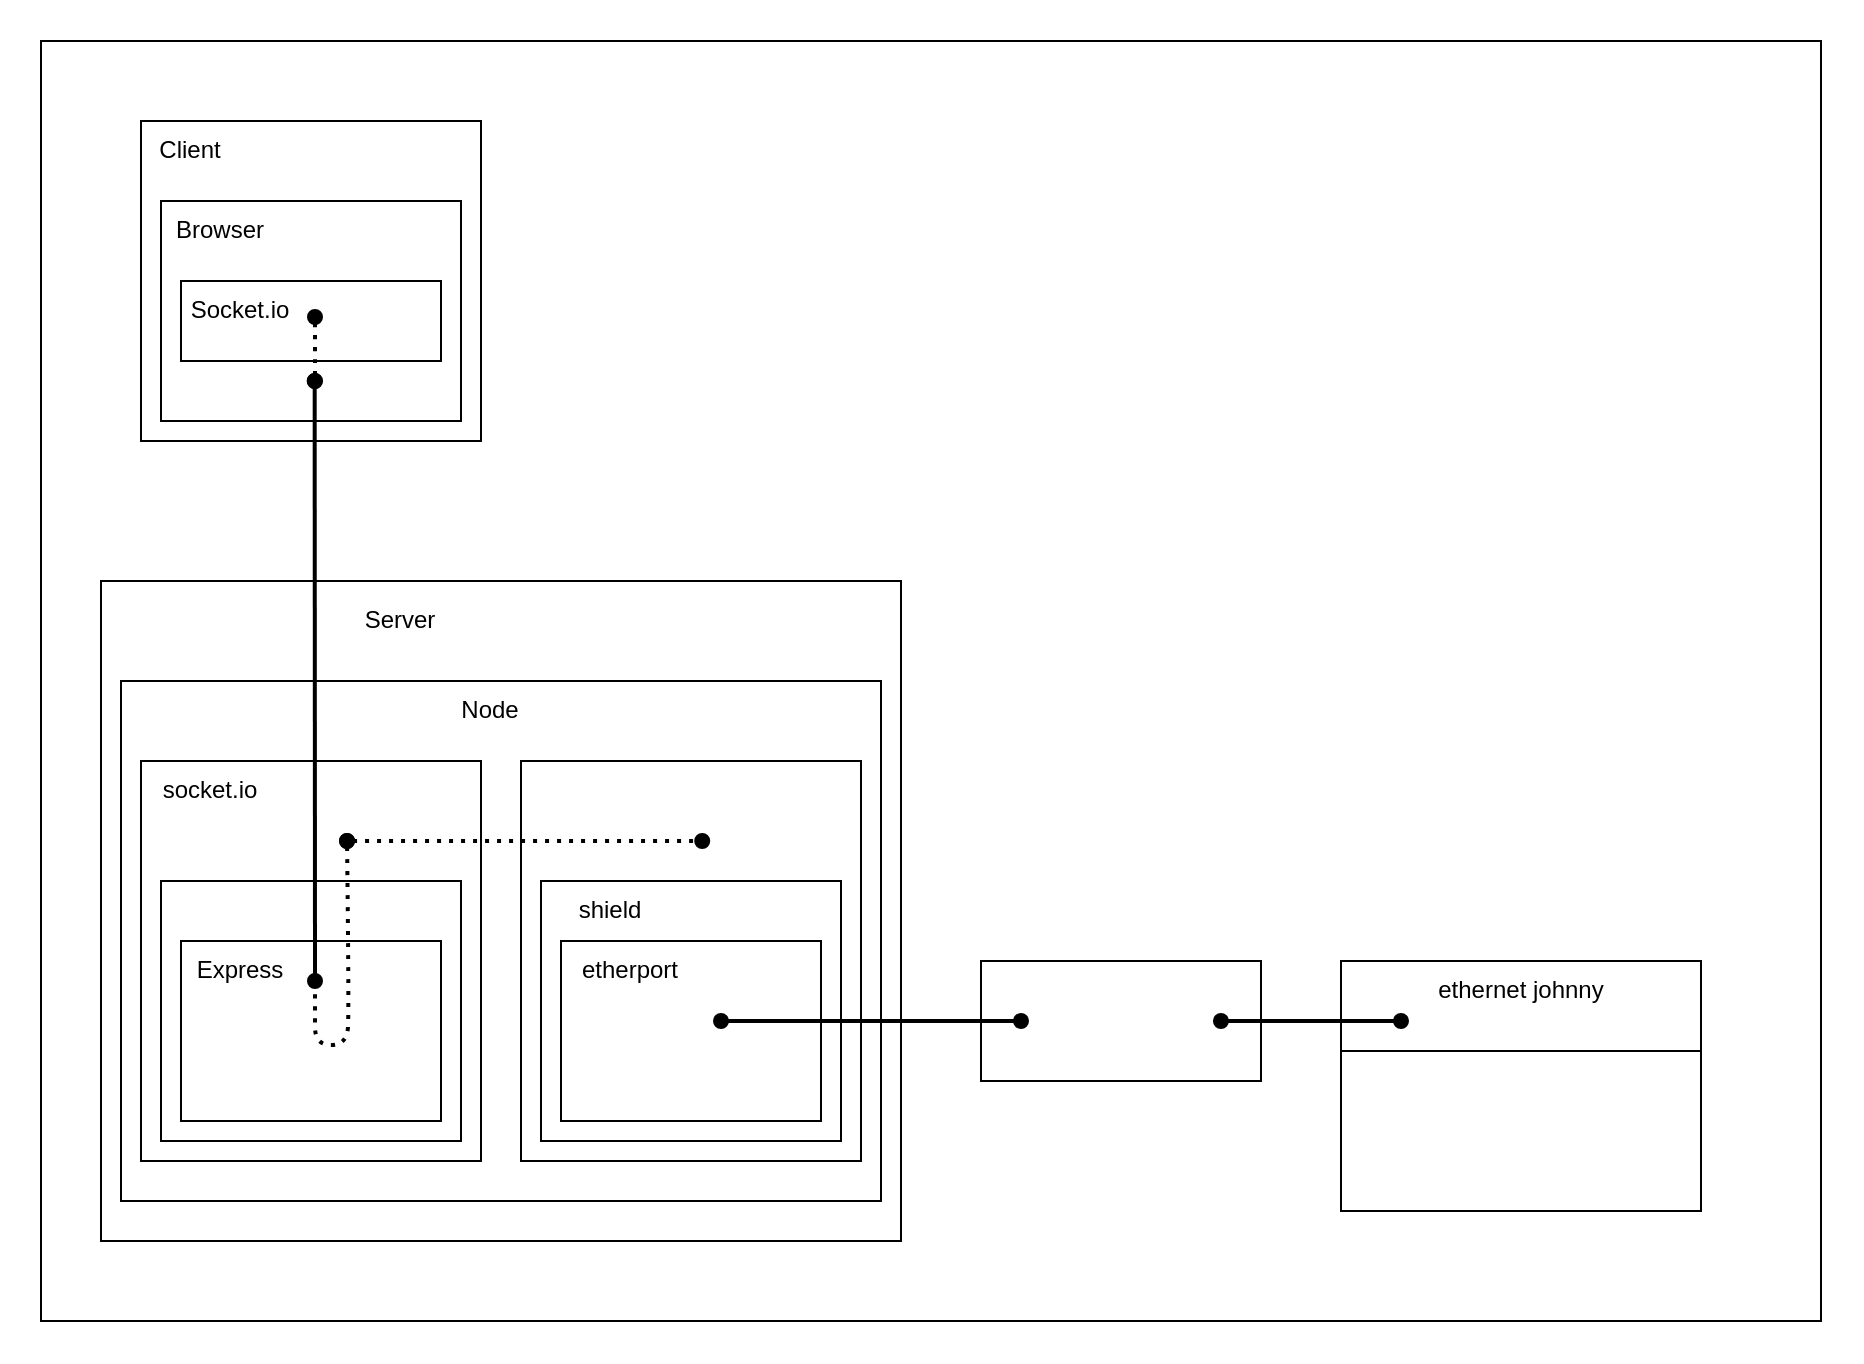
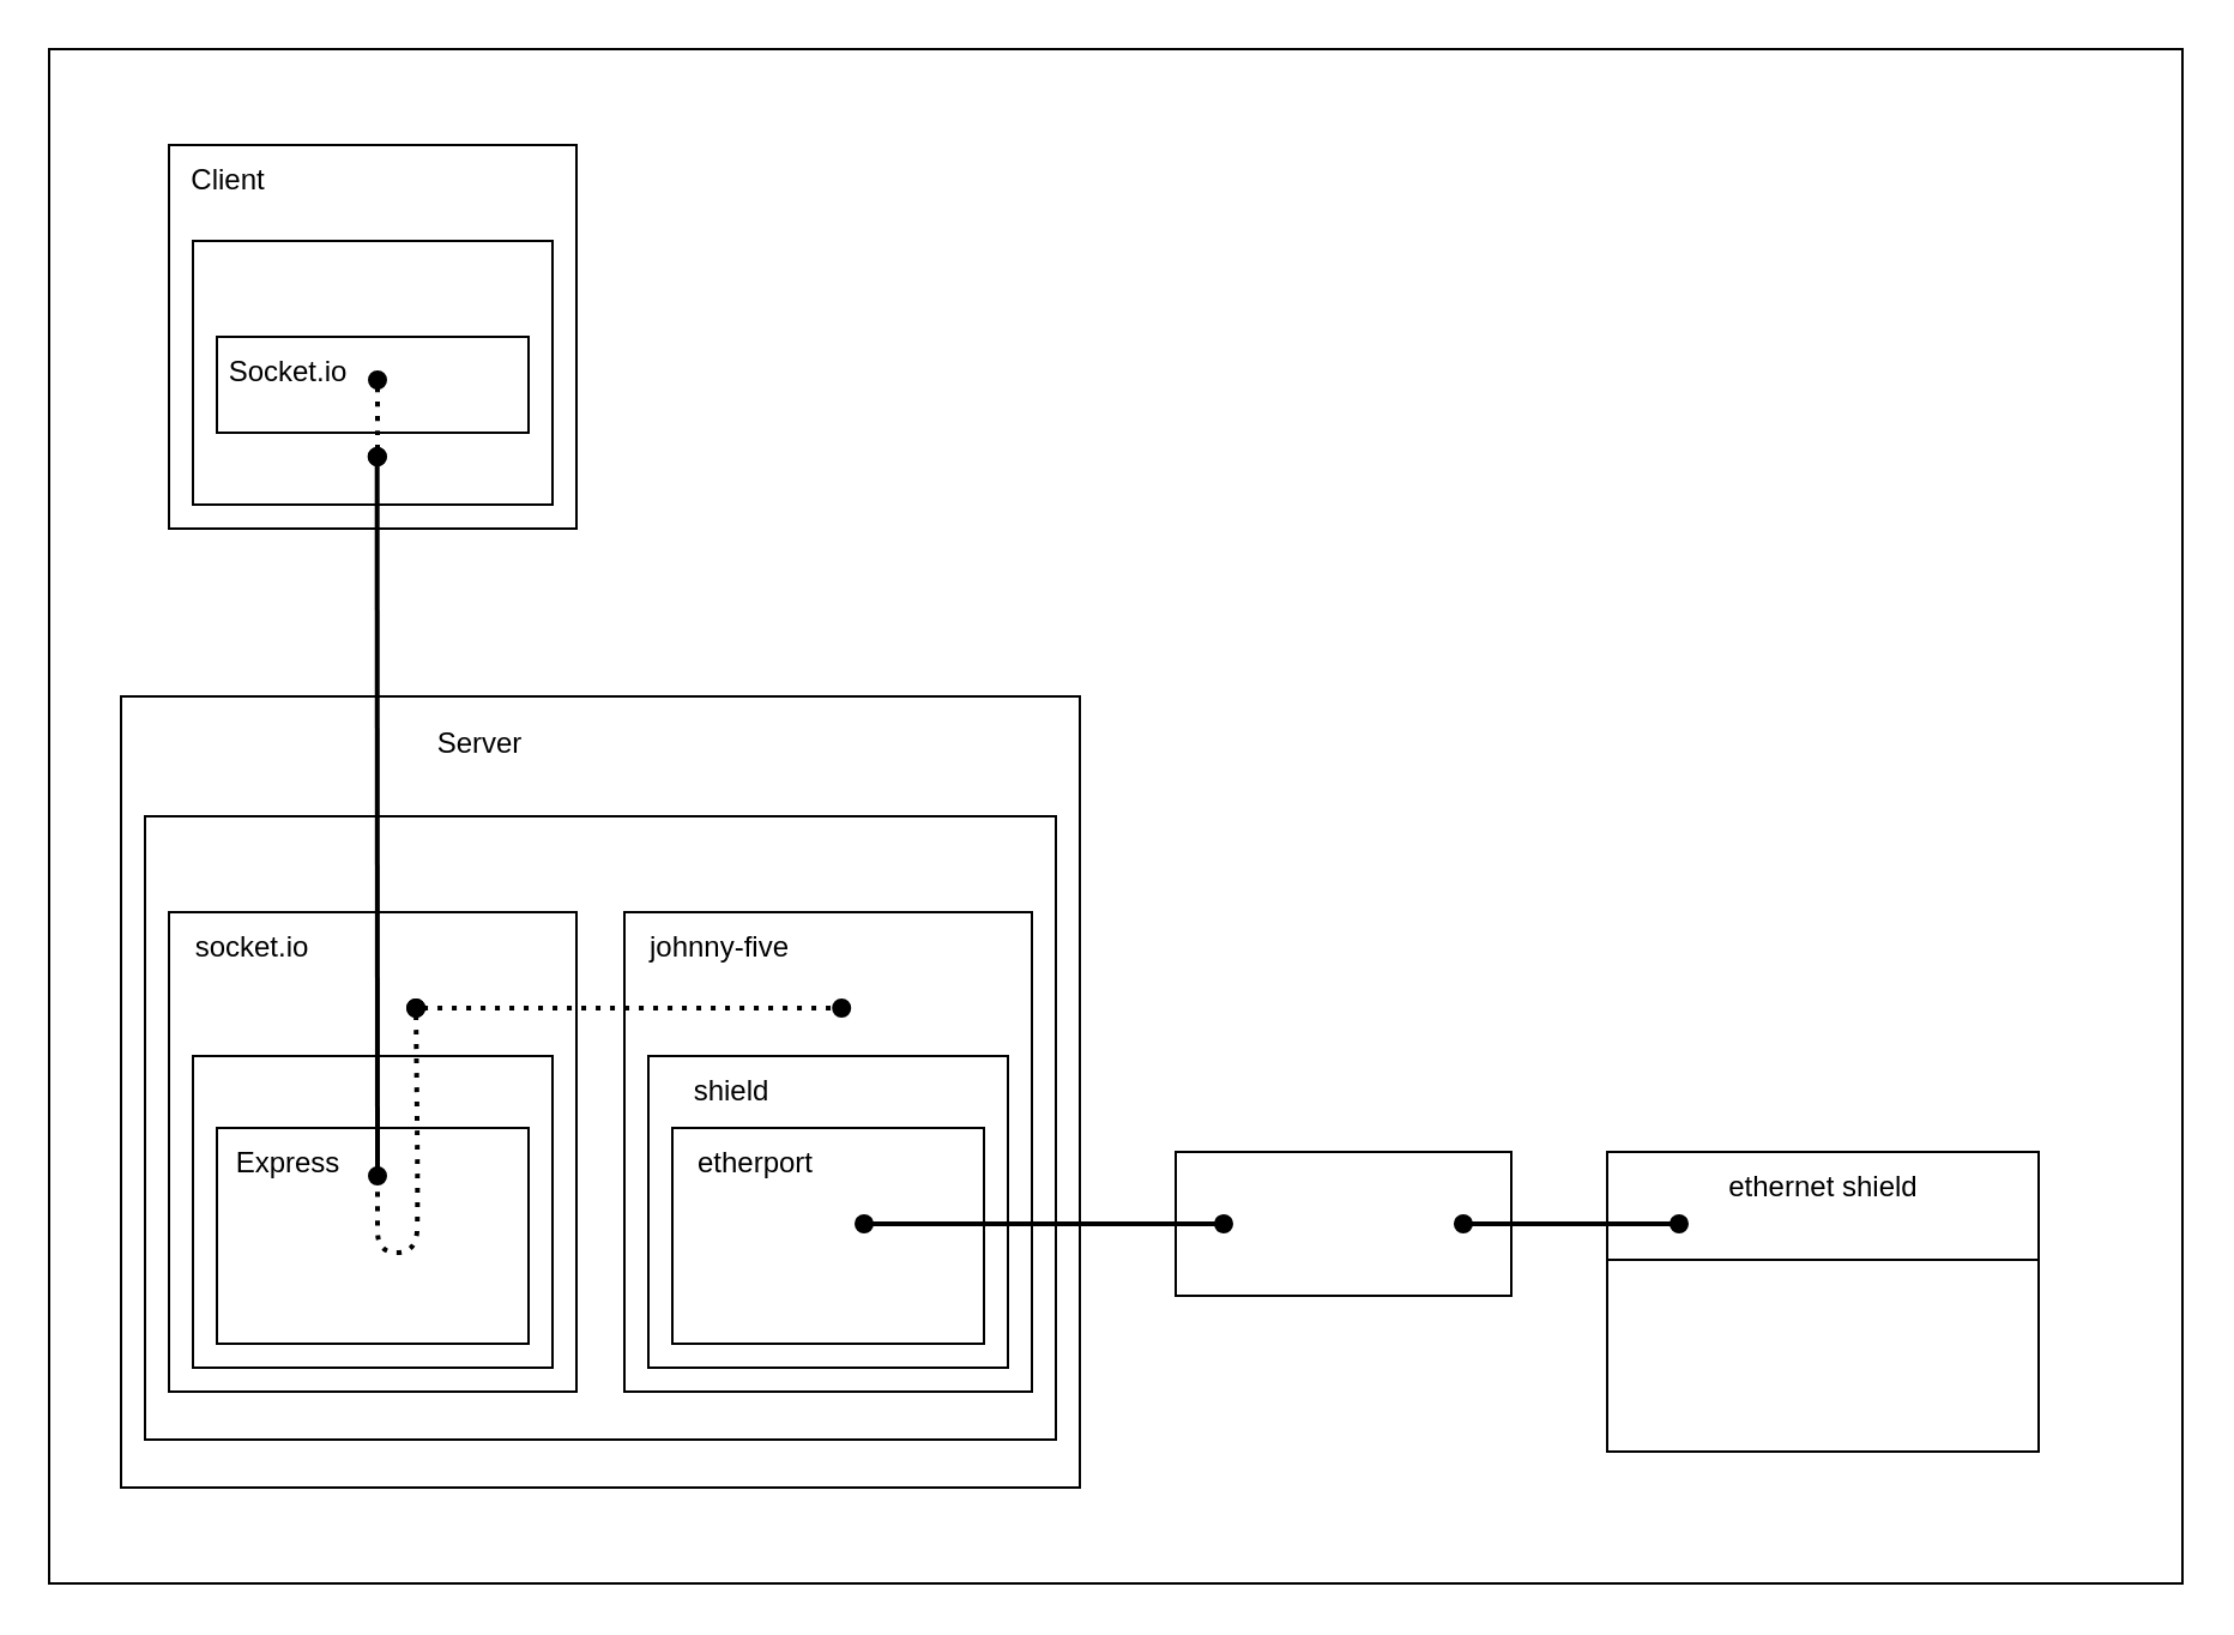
- <mxCell id="7" value="Browser" style="text;html=1;strokeColor=none;fillColor=none;align=center;verticalAlign=middle;whiteSpace=wrap;rounded=0;" parent="1" vertex="1"><mxGeometry x="80" y="100" width="60" height="30" as="geometry" /></mxCell>
- <mxCell id="12" value="Node" style="text;html=1;strokeColor=none;fillColor=none;align=center;verticalAlign=middle;whiteSpace=wrap;rounded=0;" parent="1" vertex="1"><mxGeometry x="220" y="340" width="50" height="30" as="geometry" /></mxCell>
+ <mxCell id="27" value="johnny-five" style="text;html=1;strokeColor=none;fillColor=none;align=center;verticalAlign=middle;whiteSpace=wrap;rounded=0;" parent="1" vertex="1"><mxGeometry x="260" y="380" width="80" height="30" as="geometry" /></mxCell>
- <mxCell id="34" value="ethernet johnny" style="text;html=1;strokeColor=none;fillColor=none;align=center;verticalAlign=middle;whiteSpace=wrap;rounded=0;" vertex="1" parent="1"><mxGeometry x="707.5" y="480" width="105" height="30" as="geometry" /></mxCell>
+ <mxCell id="34" value="ethernet shield" style="text;html=1;strokeColor=none;fillColor=none;align=center;verticalAlign=middle;whiteSpace=wrap;rounded=0;" vertex="1" parent="1"><mxGeometry x="707.5" y="480" width="105" height="30" as="geometry" /></mxCell>
